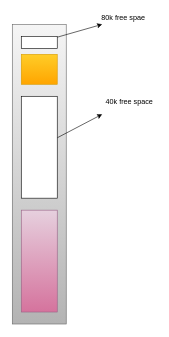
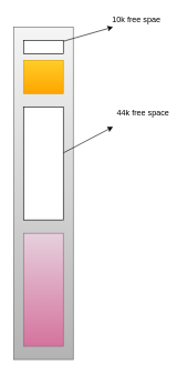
- <mxCell id="9" value="80k free spae" style="text;html=1;align=center;verticalAlign=middle;resizable=0;points=[];autosize=1;" vertex="1" parent="1"><mxGeometry x="160" y="20" width="90" height="20" as="geometry" /></mxCell>
+ <mxCell id="9" value="10k free spae" style="text;html=1;align=center;verticalAlign=middle;resizable=0;points=[];autosize=1;" vertex="1" parent="1"><mxGeometry x="160" y="20" width="90" height="20" as="geometry" /></mxCell>
- <mxCell id="10" value="40k free space" style="text;html=1;align=center;verticalAlign=middle;resizable=0;points=[];autosize=1;" vertex="1" parent="1"><mxGeometry x="170" y="160" width="90" height="20" as="geometry" /></mxCell>
+ <mxCell id="10" value="44k free space" style="text;html=1;align=center;verticalAlign=middle;resizable=0;points=[];autosize=1;" vertex="1" parent="1"><mxGeometry x="170" y="160" width="90" height="20" as="geometry" /></mxCell>
